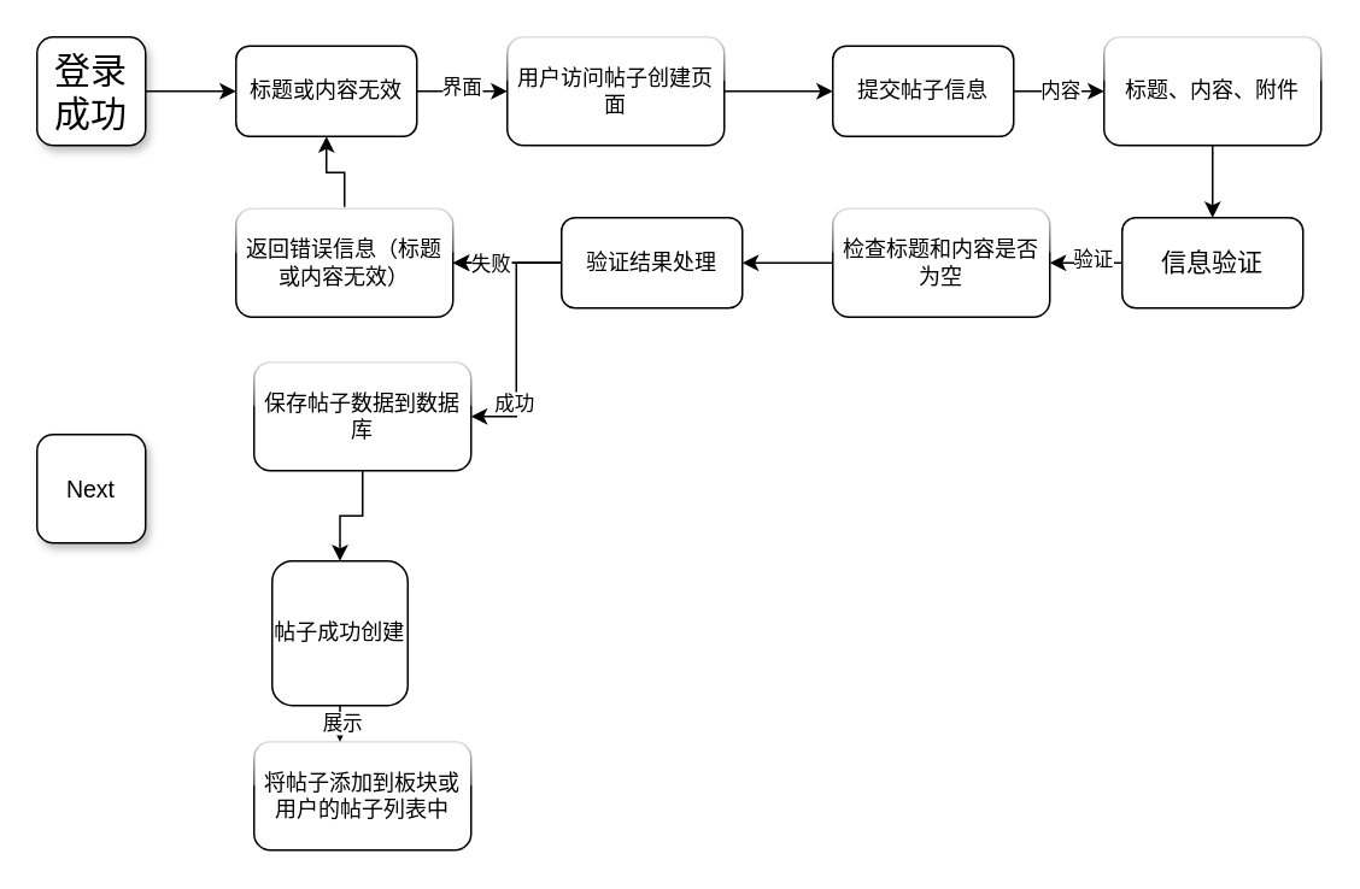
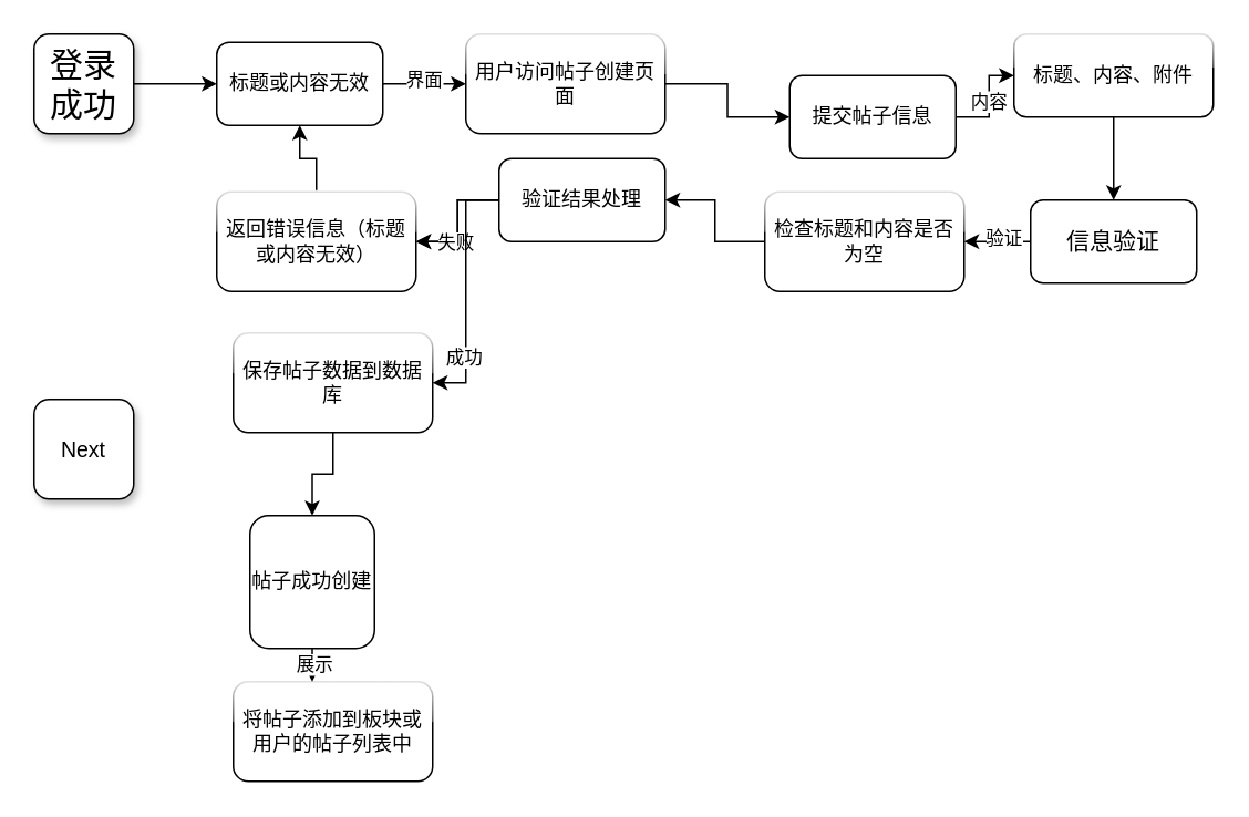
- <mxCell id="12" value="提交帖子信息" style="rounded=1;whiteSpace=wrap;html=1;" vertex="1" parent="1"><mxGeometry x="460" y="25" width="100" height="50" as="geometry" /></mxCell>
+ <mxCell id="12" value="提交帖子信息" style="rounded=1;whiteSpace=wrap;html=1;" vertex="1" parent="1"><mxGeometry x="475" y="45" width="100" height="50" as="geometry" /></mxCell>
- <mxCell id="14" value="标题、内容、附件" style="rounded=1;whiteSpace=wrap;html=1;shadow=0;glass=1;" vertex="1" parent="1"><mxGeometry x="610" y="20" width="120" height="60" as="geometry" /></mxCell>
+ <mxCell id="14" value="标题、内容、附件" style="rounded=1;whiteSpace=wrap;html=1;shadow=0;glass=1;" vertex="1" parent="1"><mxGeometry x="610" y="20" width="120" height="50" as="geometry" /></mxCell>
- <mxCell id="25" value="验证结果处理" style="rounded=1;whiteSpace=wrap;html=1;" vertex="1" parent="1"><mxGeometry x="310" y="120" width="100" height="50" as="geometry" /></mxCell>
+ <mxCell id="25" value="验证结果处理" style="rounded=1;whiteSpace=wrap;html=1;" vertex="1" parent="1"><mxGeometry x="300" y="95" width="100" height="50" as="geometry" /></mxCell>
